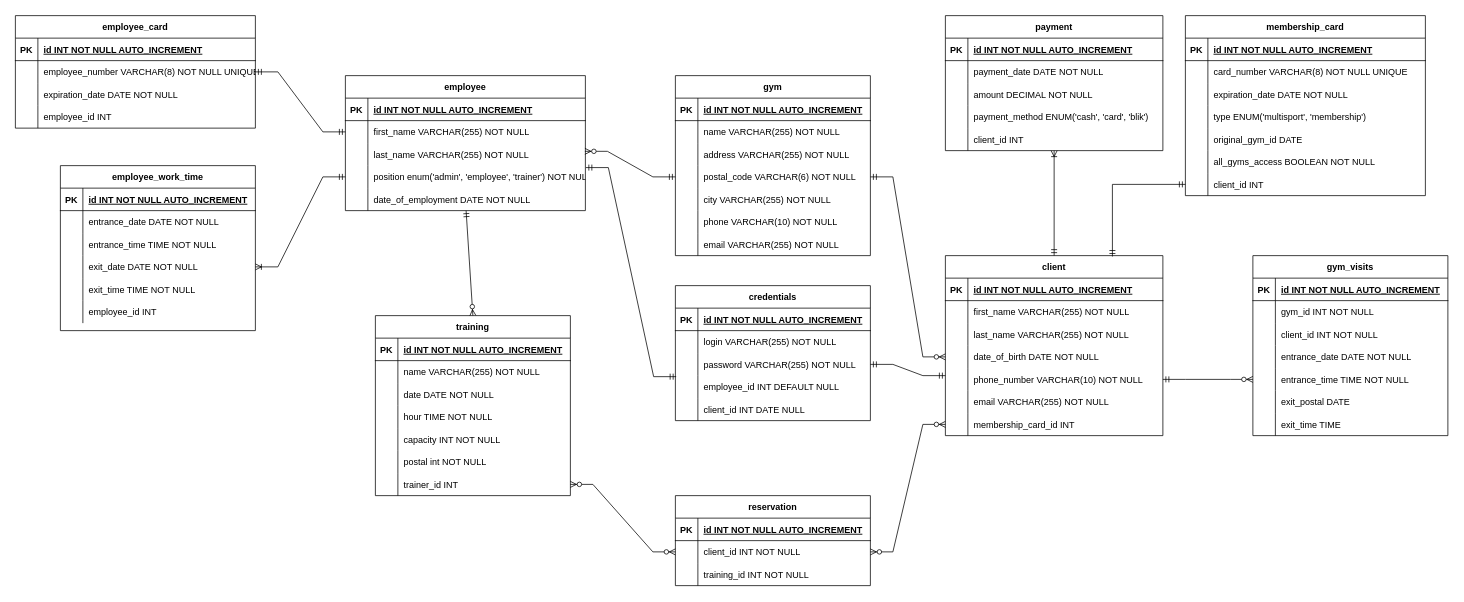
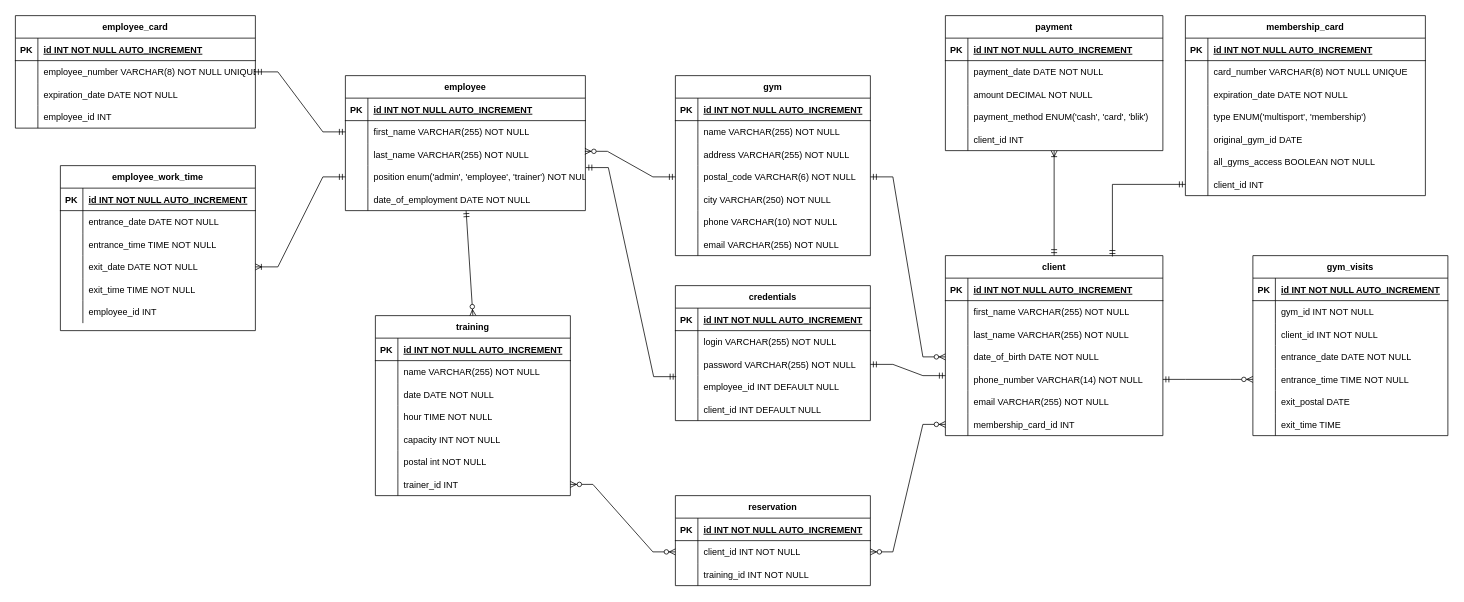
- <mxCell id="17" value="city VARCHAR(255) NOT NULL" style="shape=partialRectangle;overflow=hidden;connectable=0;fillColor=none;align=left;strokeColor=inherit;top=0;left=0;bottom=0;right=0;spacingLeft=6;" vertex="1" parent="15"><mxGeometry x="30" width="230" height="30" as="geometry"><mxRectangle width="230" height="30" as="alternateBounds" /></mxGeometry></mxCell>
+ <mxCell id="17" value="city VARCHAR(250) NOT NULL" style="shape=partialRectangle;overflow=hidden;connectable=0;fillColor=none;align=left;strokeColor=inherit;top=0;left=0;bottom=0;right=0;spacingLeft=6;" vertex="1" parent="15"><mxGeometry x="30" width="230" height="30" as="geometry"><mxRectangle width="230" height="30" as="alternateBounds" /></mxGeometry></mxCell>
- <mxCell id="87" value="phone_number VARCHAR(10) NOT NULL" style="shape=partialRectangle;overflow=hidden;connectable=0;fillColor=none;align=left;strokeColor=inherit;top=0;left=0;bottom=0;right=0;spacingLeft=6;" vertex="1" parent="85"><mxGeometry x="30" width="260" height="30" as="geometry"><mxRectangle width="260" height="30" as="alternateBounds" /></mxGeometry></mxCell>
+ <mxCell id="87" value="phone_number VARCHAR(14) NOT NULL" style="shape=partialRectangle;overflow=hidden;connectable=0;fillColor=none;align=left;strokeColor=inherit;top=0;left=0;bottom=0;right=0;spacingLeft=6;" vertex="1" parent="85"><mxGeometry x="30" width="260" height="30" as="geometry"><mxRectangle width="260" height="30" as="alternateBounds" /></mxGeometry></mxCell>
- <mxCell id="109" value="client_id INT DATE NULL" style="shape=partialRectangle;overflow=hidden;connectable=0;fillColor=none;align=left;strokeColor=inherit;top=0;left=0;bottom=0;right=0;spacingLeft=6;" vertex="1" parent="107"><mxGeometry x="30" width="230" height="30" as="geometry"><mxRectangle width="230" height="30" as="alternateBounds" /></mxGeometry></mxCell>
+ <mxCell id="109" value="client_id INT DEFAULT NULL" style="shape=partialRectangle;overflow=hidden;connectable=0;fillColor=none;align=left;strokeColor=inherit;top=0;left=0;bottom=0;right=0;spacingLeft=6;" vertex="1" parent="107"><mxGeometry x="30" width="230" height="30" as="geometry"><mxRectangle width="230" height="30" as="alternateBounds" /></mxGeometry></mxCell>
